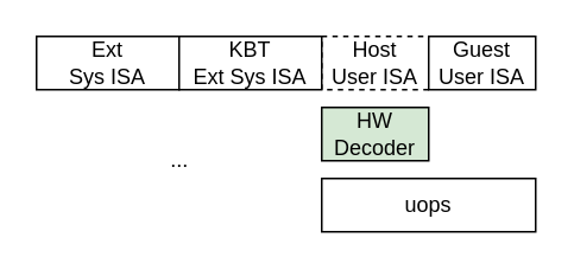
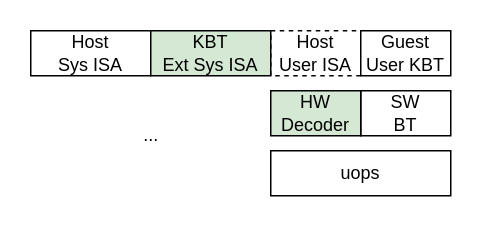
- <mxCell id="7" value="Ext&lt;br&gt;Sys ISA" style="rounded=0;whiteSpace=wrap;html=1;" parent="1" vertex="1"><mxGeometry x="20" y="20" width="80" height="30" as="geometry" /></mxCell>
+ <mxCell id="7" value="Host&lt;br&gt;Sys ISA" style="rounded=0;whiteSpace=wrap;html=1;" parent="1" vertex="1"><mxGeometry x="20" y="20" width="80" height="30" as="geometry" /></mxCell>
- <mxCell id="9" value="KBT&lt;br&gt;Ext Sys ISA" style="rounded=0;whiteSpace=wrap;html=1;" parent="1" vertex="1"><mxGeometry x="100" y="20" width="80" height="30" as="geometry" /></mxCell>
+ <mxCell id="9" value="KBT&lt;br&gt;Ext Sys ISA" style="rounded=0;whiteSpace=wrap;html=1;fillColor=#d5e8d4;" parent="1" vertex="1"><mxGeometry x="100" y="20" width="80" height="30" as="geometry" /></mxCell>
- <mxCell id="6" value="Guest&lt;br&gt;User ISA" style="rounded=0;whiteSpace=wrap;html=1;" parent="1" vertex="1"><mxGeometry x="240" y="20" width="60" height="30" as="geometry" /></mxCell>
+ <mxCell id="6" value="Guest&lt;br&gt;User KBT" style="rounded=0;whiteSpace=wrap;html=1;" parent="1" vertex="1"><mxGeometry x="240" y="20" width="60" height="30" as="geometry" /></mxCell>
+ <mxCell id="2" value="SW&lt;br&gt;BT" style="rounded=0;whiteSpace=wrap;html=1;" parent="1" vertex="1"><mxGeometry x="240" y="60" width="60" height="30" as="geometry" /></mxCell>
